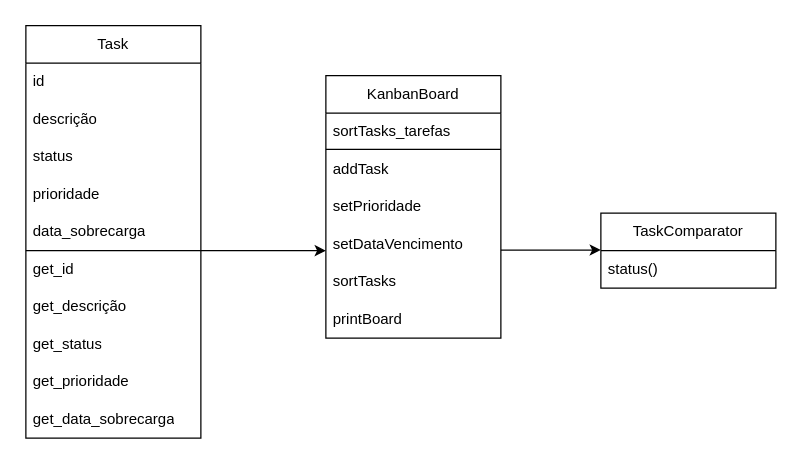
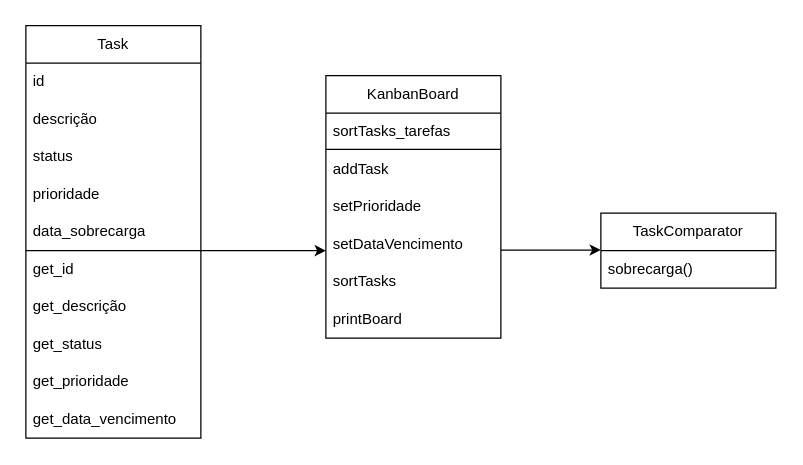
- <mxCell id="23" value="status()" style="text;strokeColor=none;fillColor=none;align=left;verticalAlign=middle;spacingLeft=4;spacingRight=4;overflow=hidden;points=[[0,0.5],[1,0.5]];portConstraint=eastwest;rotatable=0;whiteSpace=wrap;html=1;" vertex="1" parent="22"><mxGeometry y="30" width="140" height="30" as="geometry" /></mxCell>
+ <mxCell id="23" value="sobrecarga()" style="text;strokeColor=none;fillColor=none;align=left;verticalAlign=middle;spacingLeft=4;spacingRight=4;overflow=hidden;points=[[0,0.5],[1,0.5]];portConstraint=eastwest;rotatable=0;whiteSpace=wrap;html=1;" vertex="1" parent="22"><mxGeometry y="30" width="140" height="30" as="geometry" /></mxCell>
- <mxCell id="13" value="get_data_sobrecarga" style="text;strokeColor=none;fillColor=none;align=left;verticalAlign=middle;spacingLeft=4;spacingRight=4;overflow=hidden;points=[[0,0.5],[1,0.5]];portConstraint=eastwest;rotatable=0;whiteSpace=wrap;html=1;" vertex="1" parent="2"><mxGeometry y="300" width="140" height="30" as="geometry" /></mxCell>
+ <mxCell id="13" value="get_data_vencimento" style="text;strokeColor=none;fillColor=none;align=left;verticalAlign=middle;spacingLeft=4;spacingRight=4;overflow=hidden;points=[[0,0.5],[1,0.5]];portConstraint=eastwest;rotatable=0;whiteSpace=wrap;html=1;" vertex="1" parent="2"><mxGeometry y="300" width="140" height="30" as="geometry" /></mxCell>
